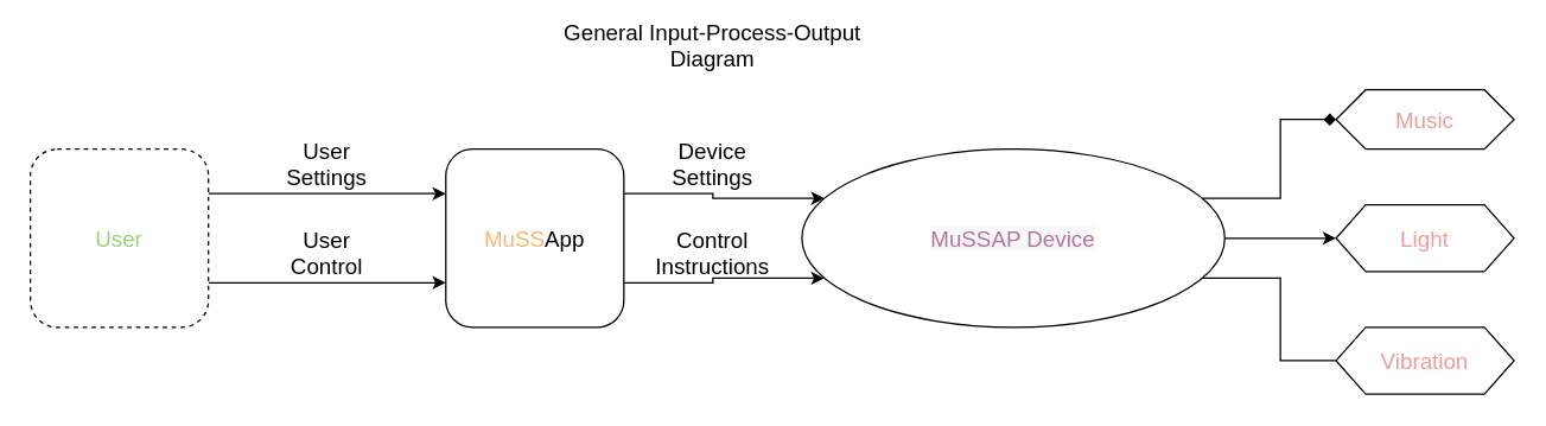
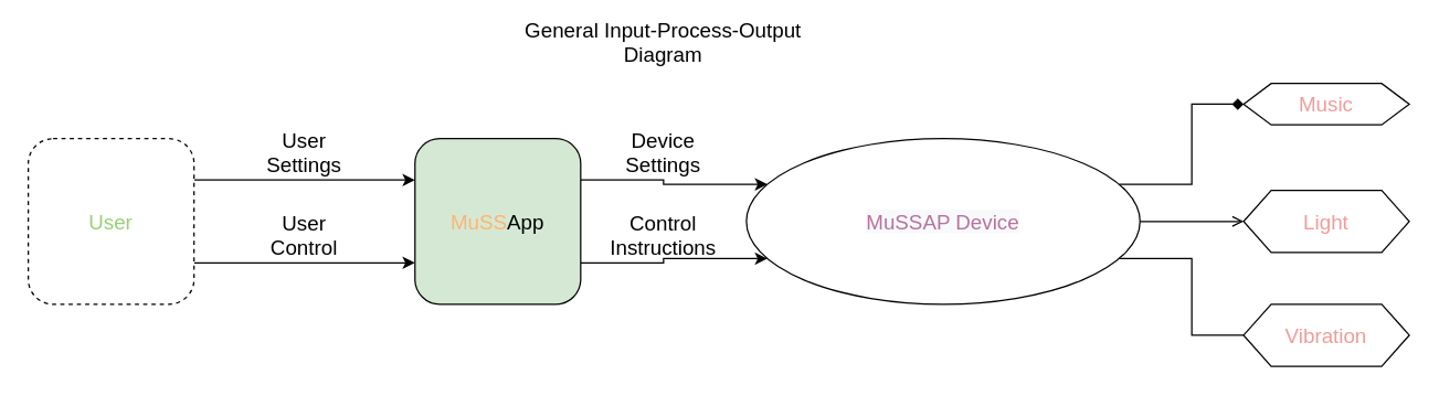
- <mxCell id="17" value="&lt;font color=&quot;#f19c99&quot;&gt;Music&lt;/font&gt;" style="shape=hexagon;perimeter=hexagonPerimeter2;whiteSpace=wrap;html=1;fixedSize=1;fontSize=15;fontColor=#FFB570;" parent="1" vertex="1"><mxGeometry x="900" y="60" width="120" height="40" as="geometry" /></mxCell>
+ <mxCell id="17" value="&lt;font color=&quot;#f19c99&quot;&gt;Music&lt;/font&gt;" style="shape=hexagon;perimeter=hexagonPerimeter2;whiteSpace=wrap;html=1;fixedSize=1;fontSize=15;fontColor=#FFB570;" parent="1" vertex="1"><mxGeometry x="900" y="60" width="120" height="30" as="geometry" /></mxCell>
- <mxCell id="9" value="MuSS&lt;font color=&quot;#000000&quot;&gt;App&lt;/font&gt;" style="rounded=1;whiteSpace=wrap;html=1;fontSize=15;fontColor=#FFB570;" parent="1" vertex="1"><mxGeometry x="300" y="100" width="120" height="120" as="geometry" /></mxCell>
+ <mxCell id="9" value="MuSS&lt;font color=&quot;#000000&quot;&gt;App&lt;/font&gt;" style="rounded=1;whiteSpace=wrap;html=1;fontSize=15;fontColor=#FFB570;fillColor=#d5e8d4;" parent="1" vertex="1"><mxGeometry x="300" y="100" width="120" height="120" as="geometry" /></mxCell>
- <mxCell id="3" style="edgeStyle=orthogonalEdgeStyle;rounded=0;orthogonalLoop=1;jettySize=auto;html=1;exitX=1;exitY=0.5;exitDx=0;exitDy=0;entryX=0;entryY=0.5;entryDx=0;entryDy=0;labelBackgroundColor=#FFB570;fontSize=15;fontColor=#FFB570;" parent="1" source="5" target="18" edge="1"><mxGeometry relative="1" as="geometry" /></mxCell>
+ <mxCell id="3" style="edgeStyle=orthogonalEdgeStyle;rounded=0;orthogonalLoop=1;jettySize=auto;html=1;exitX=1;exitY=0.5;exitDx=0;exitDy=0;entryX=0;entryY=0.5;entryDx=0;entryDy=0;labelBackgroundColor=#FFB570;fontSize=15;fontColor=#FFB570;endArrow=open;" parent="1" source="5" target="18" edge="1"><mxGeometry relative="1" as="geometry" /></mxCell>
